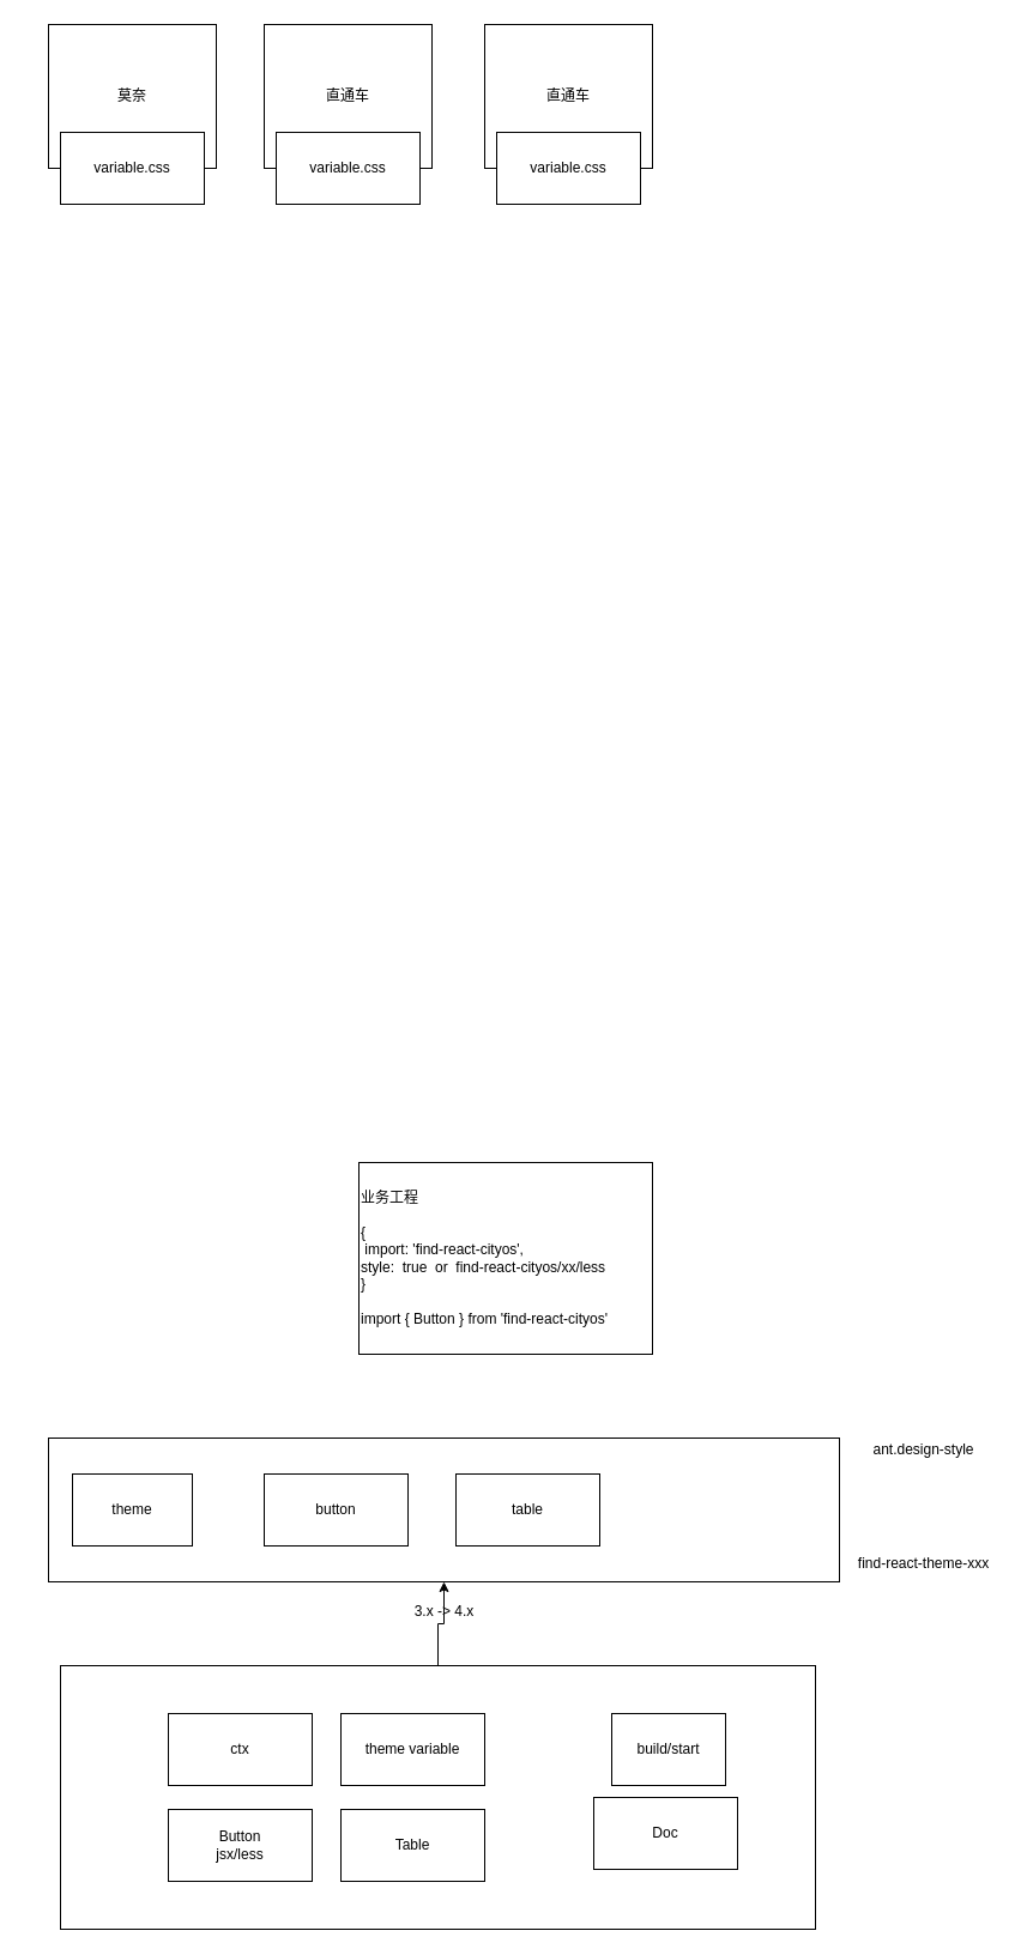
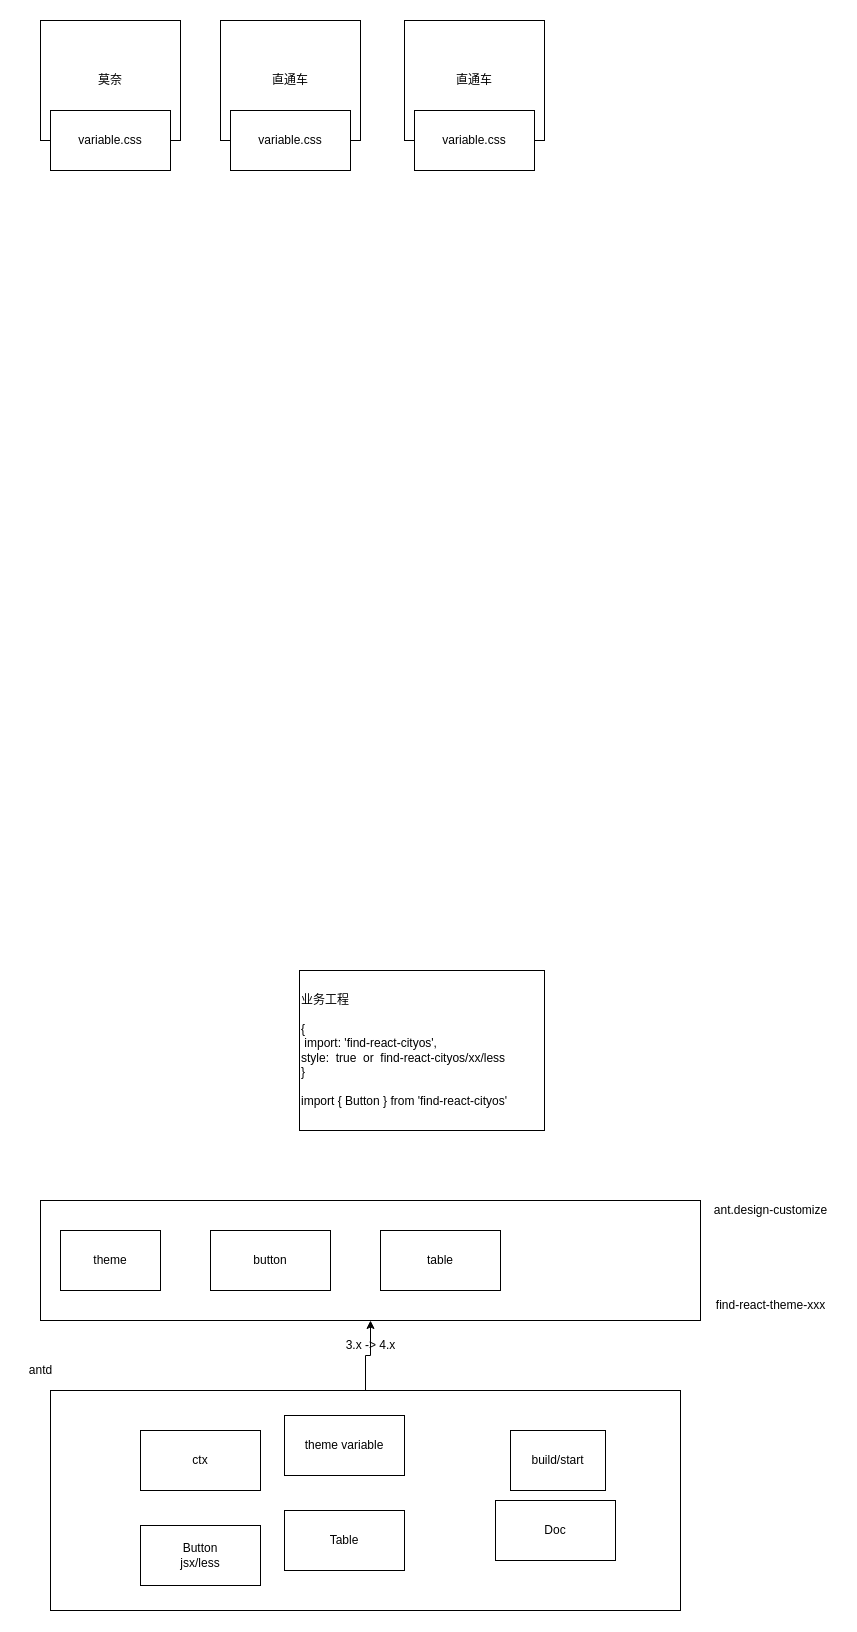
- <mxCell id="22" value="ant.design-style" style="text;html=1;align=center;verticalAlign=middle;resizable=0;points=[];autosize=1;" vertex="1" parent="1"><mxGeometry x="705" y="1200" width="130" height="20" as="geometry" /></mxCell>
+ <mxCell id="22" value="ant.design-customize" style="text;html=1;align=center;verticalAlign=middle;resizable=0;points=[];autosize=1;" vertex="1" parent="1"><mxGeometry x="705" y="1200" width="130" height="20" as="geometry" /></mxCell>
- <mxCell id="13" value="button" style="whiteSpace=wrap;html=1;" vertex="1" parent="1"><mxGeometry x="220" y="1230" width="120" height="60" as="geometry" /></mxCell>
+ <mxCell id="13" value="button" style="whiteSpace=wrap;html=1;" vertex="1" parent="1"><mxGeometry x="210" y="1230" width="120" height="60" as="geometry" /></mxCell>
+ <mxCell id="11" value="antd" style="text;html=1;align=center;verticalAlign=middle;resizable=0;points=[];autosize=1;" vertex="1" parent="1"><mxGeometry x="20" y="1360" width="40" height="20" as="geometry" /></mxCell>
- <mxCell id="6" value="theme variable" style="whiteSpace=wrap;html=1;" vertex="1" parent="1"><mxGeometry x="284" y="1430" width="120" height="60" as="geometry" /></mxCell>
+ <mxCell id="6" value="theme variable" style="whiteSpace=wrap;html=1;" vertex="1" parent="1"><mxGeometry x="284" y="1415" width="120" height="60" as="geometry" /></mxCell>
- <mxCell id="7" value="Button&lt;br&gt;jsx/less" style="whiteSpace=wrap;html=1;" vertex="1" parent="1"><mxGeometry x="140" y="1510" width="120" height="60" as="geometry" /></mxCell>
+ <mxCell id="7" value="Button&lt;br&gt;jsx/less" style="whiteSpace=wrap;html=1;" vertex="1" parent="1"><mxGeometry x="140" y="1525" width="120" height="60" as="geometry" /></mxCell>
